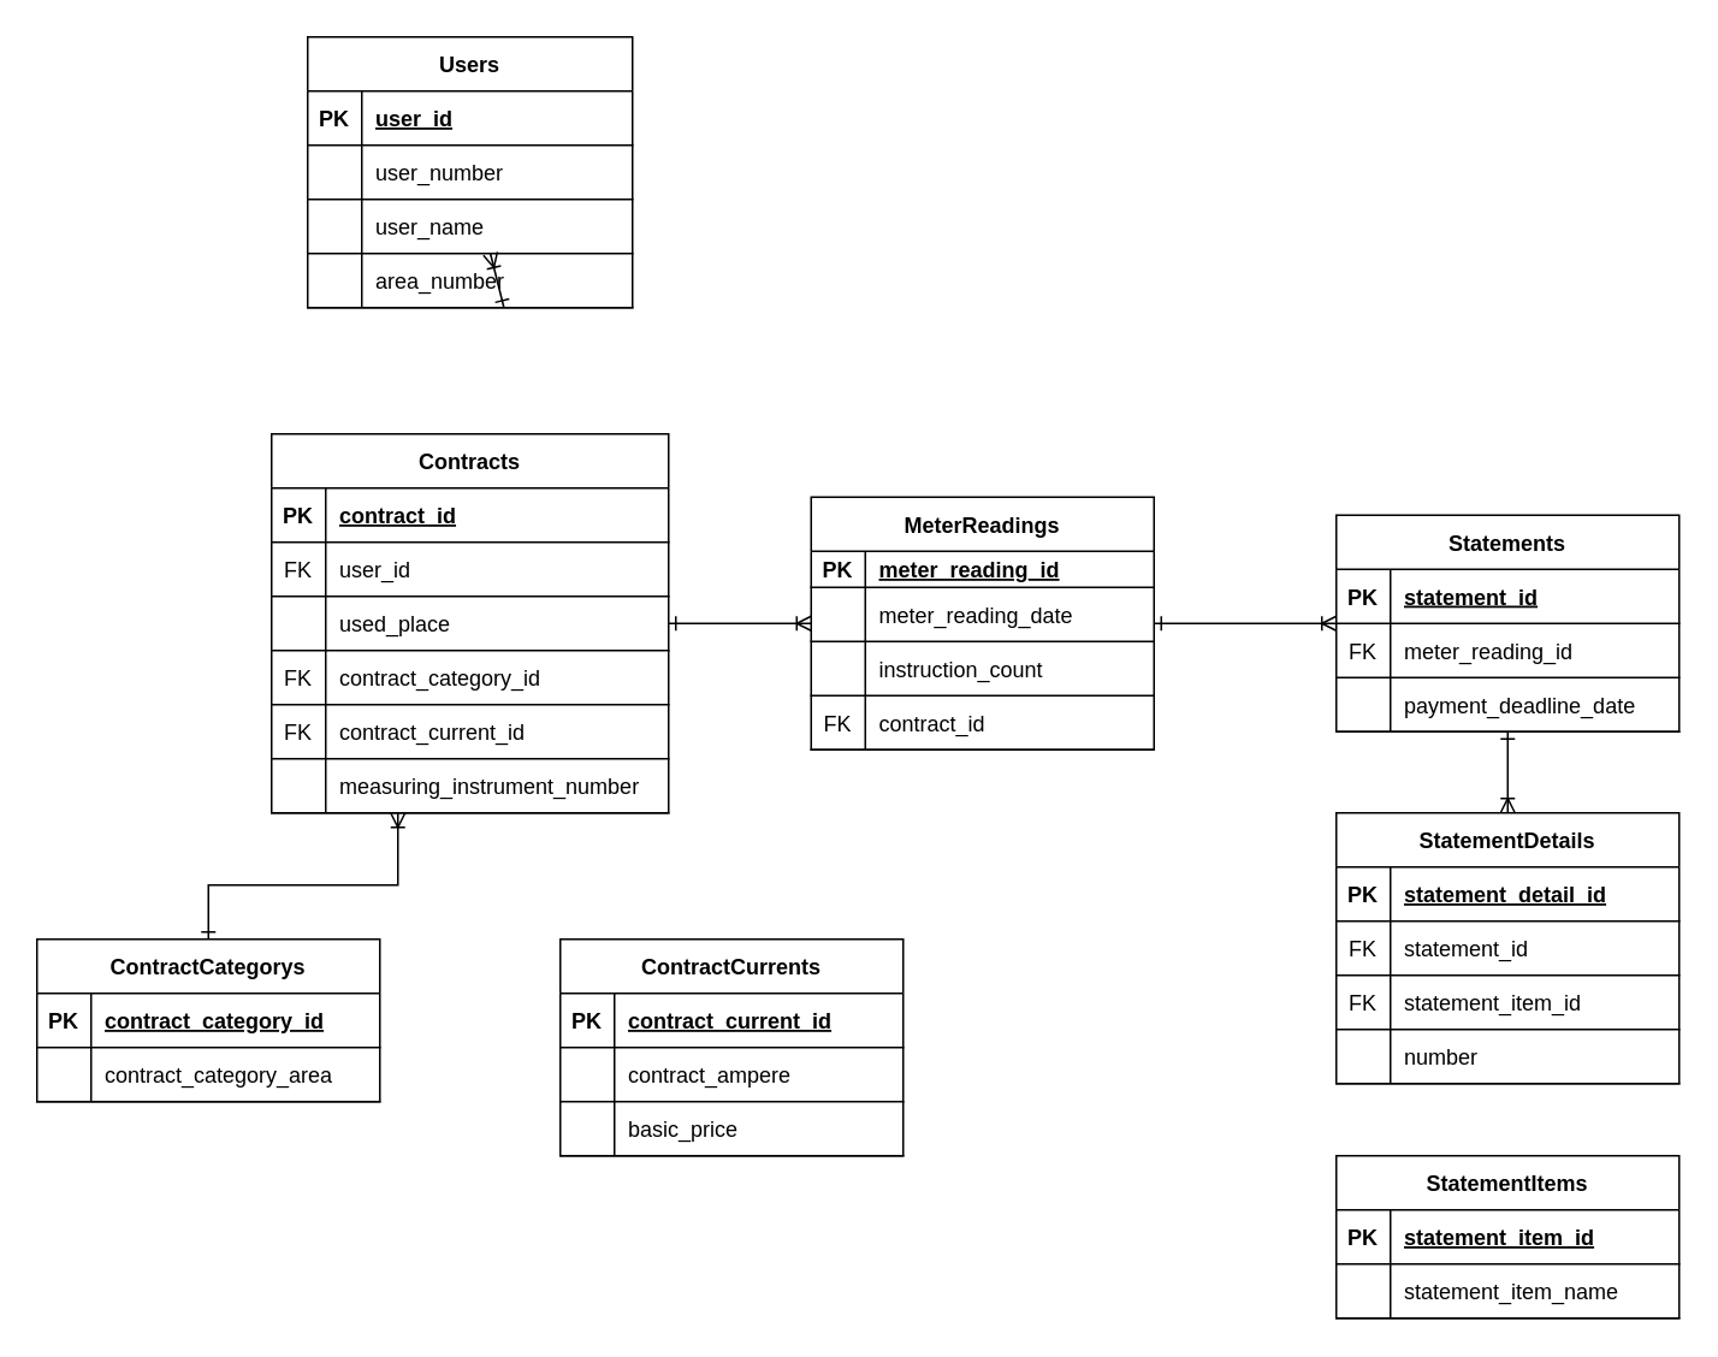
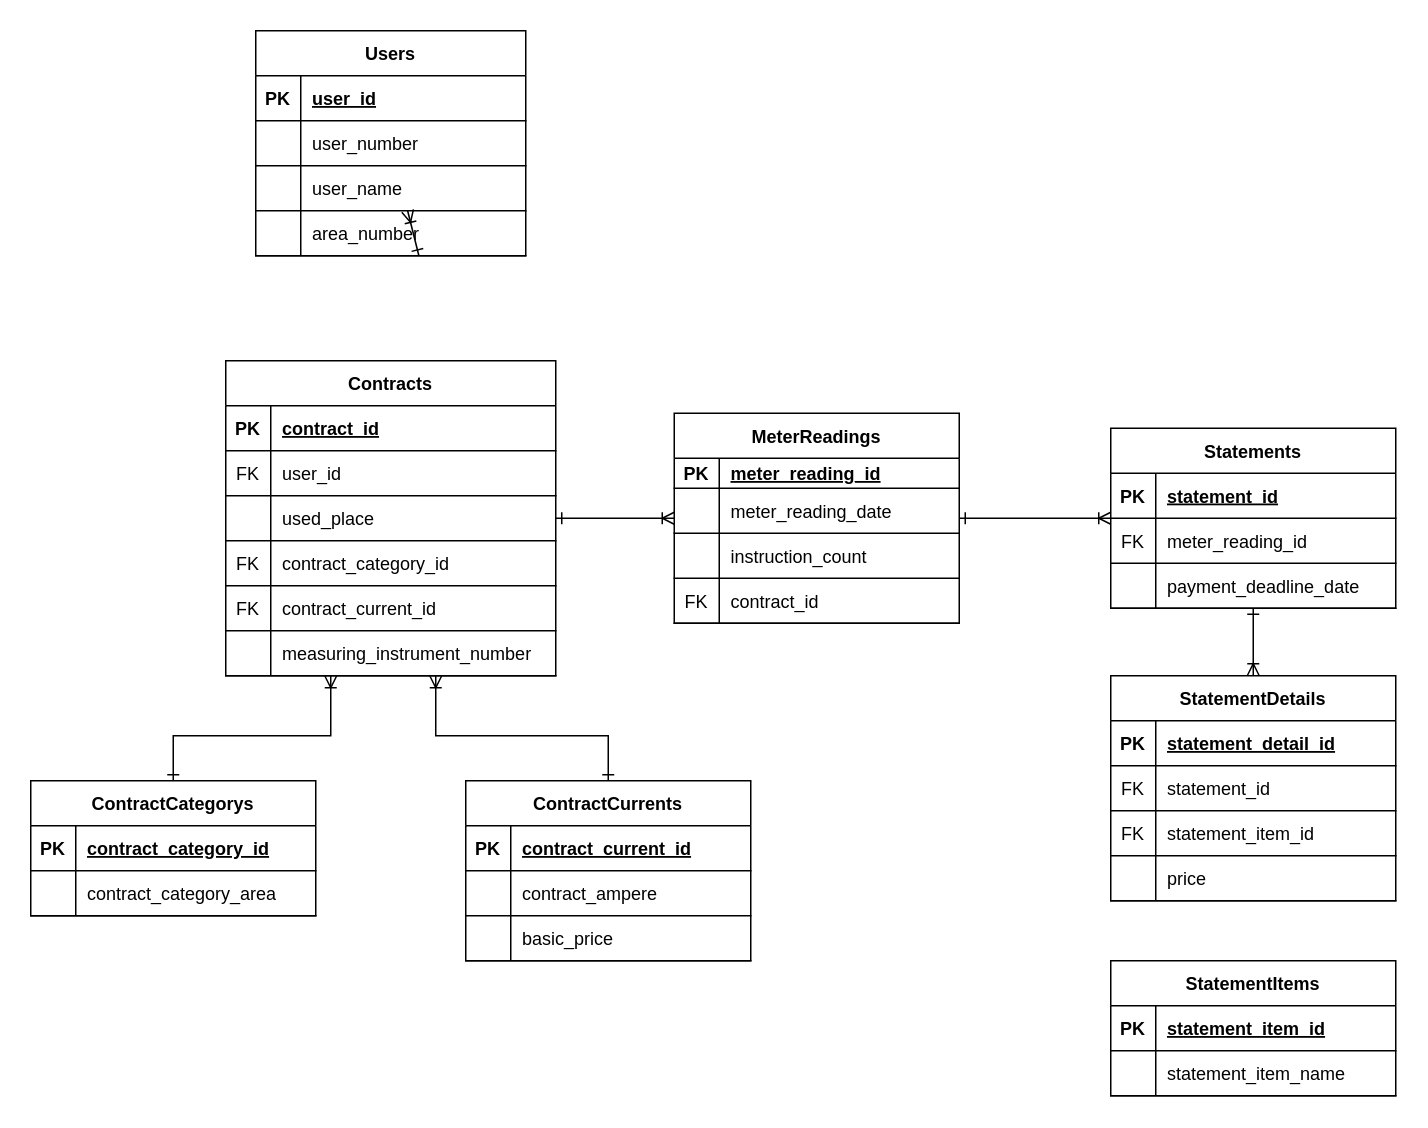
+ <mxCell id="99" value="" style="fontSize=12;html=1;endArrow=ERoneToMany;rounded=0;startArrow=ERone;startFill=0;edgeStyle=orthogonalEdgeStyle;" edge="1" parent="1" source="77" target="25"><mxGeometry width="100" height="100" relative="1" as="geometry"><mxPoint x="125.037" y="530" as="sourcePoint" /><mxPoint x="230" y="460" as="targetPoint" /><Array as="points"><mxPoint x="405" y="490" /><mxPoint x="290" y="490" /></Array></mxGeometry></mxCell>
- <mxCell id="56" value="number" style="shape=partialRectangle;connectable=0;fillColor=none;top=0;left=0;bottom=0;right=0;align=left;spacingLeft=6;fontStyle=0;overflow=hidden;" vertex="1" parent="54"><mxGeometry x="30" width="160" height="30" as="geometry"><mxRectangle width="160" height="30" as="alternateBounds" /></mxGeometry></mxCell>
+ <mxCell id="56" value="price" style="shape=partialRectangle;connectable=0;fillColor=none;top=0;left=0;bottom=0;right=0;align=left;spacingLeft=6;fontStyle=0;overflow=hidden;" vertex="1" parent="54"><mxGeometry x="30" width="160" height="30" as="geometry"><mxRectangle width="160" height="30" as="alternateBounds" /></mxGeometry></mxCell>
